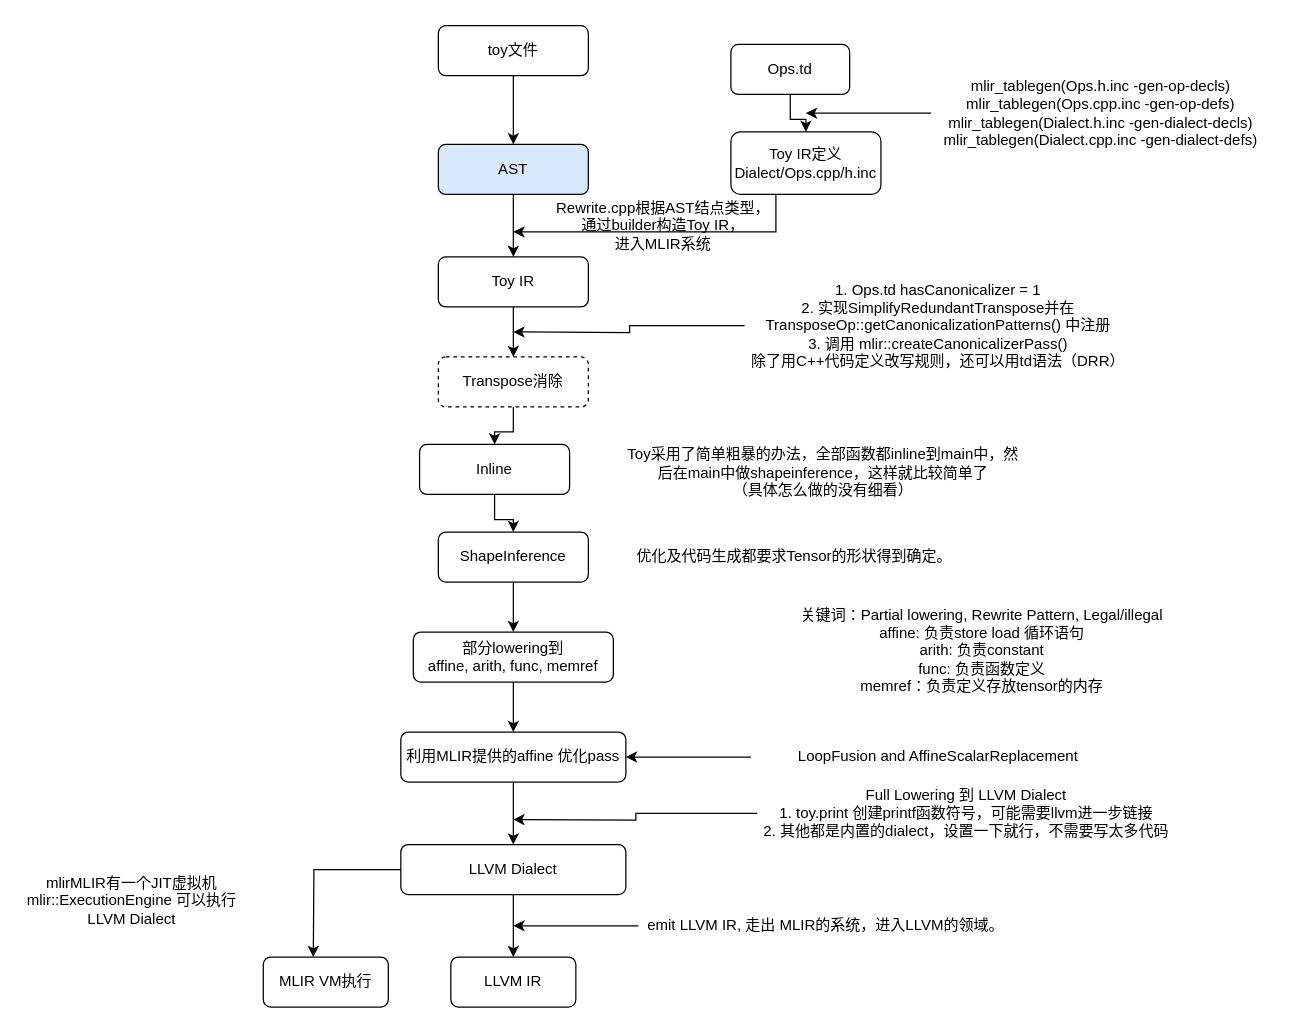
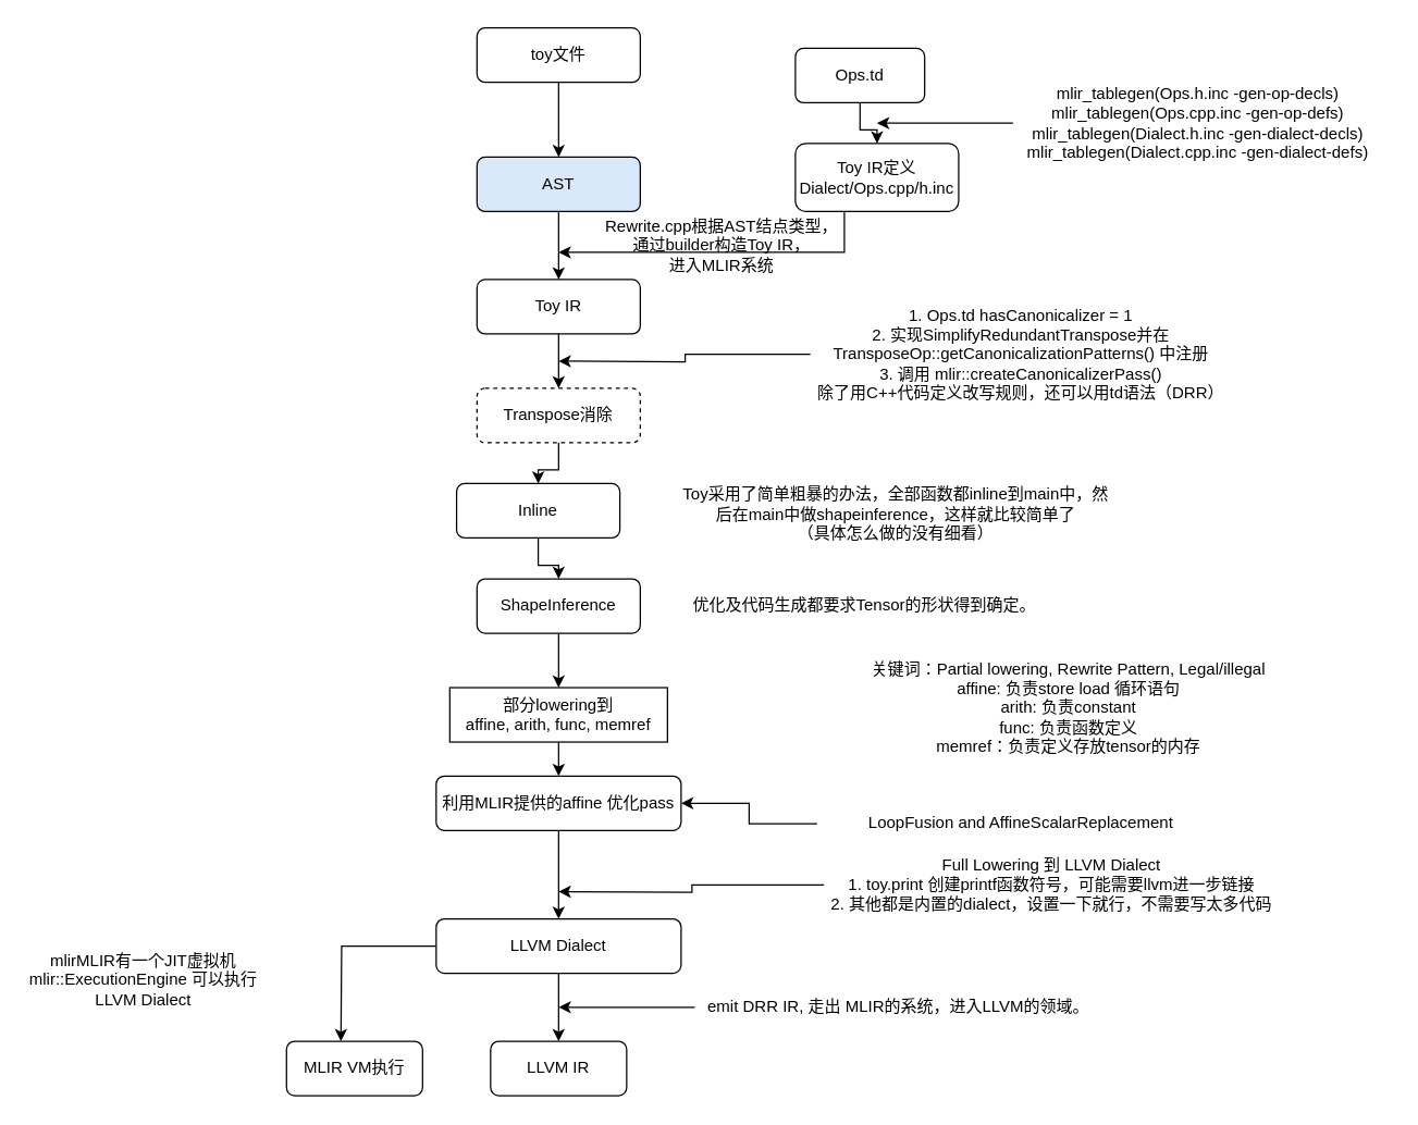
- <mxCell id="23" value="部分lowering到&lt;br&gt;affine, arith, func, memref" style="whiteSpace=wrap;html=1;rounded=1;glass=0;strokeWidth=1;shadow=0;" parent="1" vertex="1"><mxGeometry x="330" y="505" width="160" height="40" as="geometry" /></mxCell>
+ <mxCell id="23" value="部分lowering到&lt;br&gt;affine, arith, func, memref" style="whiteSpace=wrap;html=1;glass=0;strokeWidth=1;shadow=0;rounded=0;" parent="1" vertex="1"><mxGeometry x="330" y="505" width="160" height="40" as="geometry" /></mxCell>
- <mxCell id="28" value="利用MLIR提供的affine 优化pass" style="whiteSpace=wrap;html=1;rounded=1;glass=0;strokeWidth=1;shadow=0;" parent="1" vertex="1"><mxGeometry x="320" y="585" width="180" height="40" as="geometry" /></mxCell>
+ <mxCell id="28" value="利用MLIR提供的affine 优化pass" style="whiteSpace=wrap;html=1;rounded=1;glass=0;strokeWidth=1;shadow=0;" parent="1" vertex="1"><mxGeometry x="320" y="570" width="180" height="40" as="geometry" /></mxCell>
- <mxCell id="38" value="emit LLVM IR, 走出 MLIR的系统，进入LLVM的领域。" style="text;html=1;strokeColor=none;fillColor=none;align=center;verticalAlign=middle;whiteSpace=wrap;rounded=0;" parent="1" vertex="1"><mxGeometry x="510" y="725" width="300" height="30" as="geometry" /></mxCell>
+ <mxCell id="38" value="emit DRR IR, 走出 MLIR的系统，进入LLVM的领域。" style="text;html=1;strokeColor=none;fillColor=none;align=center;verticalAlign=middle;whiteSpace=wrap;rounded=0;" parent="1" vertex="1"><mxGeometry x="510" y="725" width="300" height="30" as="geometry" /></mxCell>
